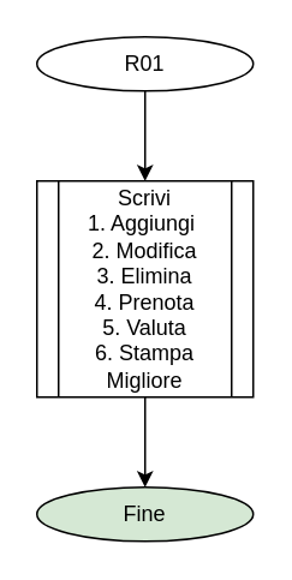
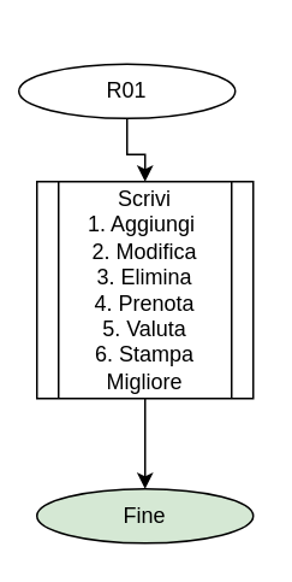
- <mxCell id="3" value="R01" style="ellipse;whiteSpace=wrap;html=1;" vertex="1" parent="1"><mxGeometry x="20" y="20" width="120" height="30" as="geometry" /></mxCell>
+ <mxCell id="3" value="R01" style="ellipse;whiteSpace=wrap;html=1;" vertex="1" parent="1"><mxGeometry x="10" y="35" width="120" height="30" as="geometry" /></mxCell>
